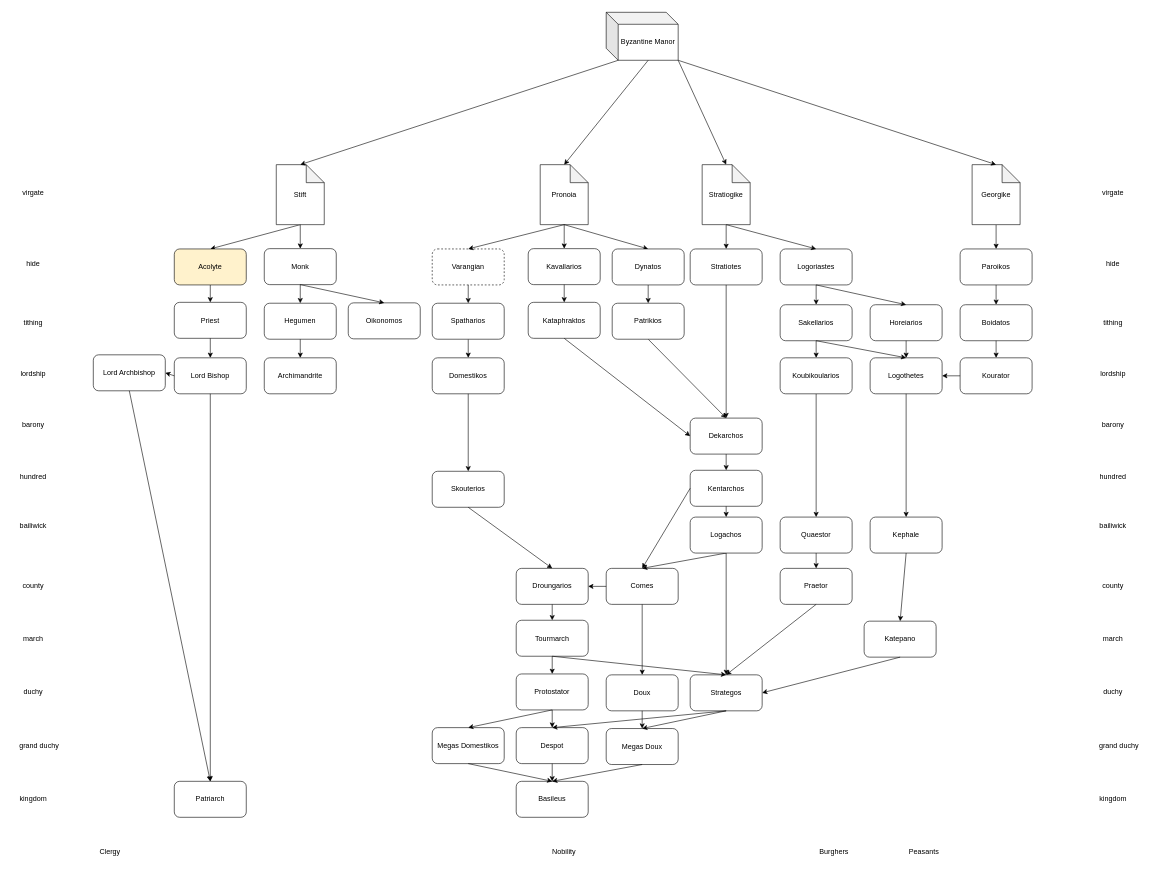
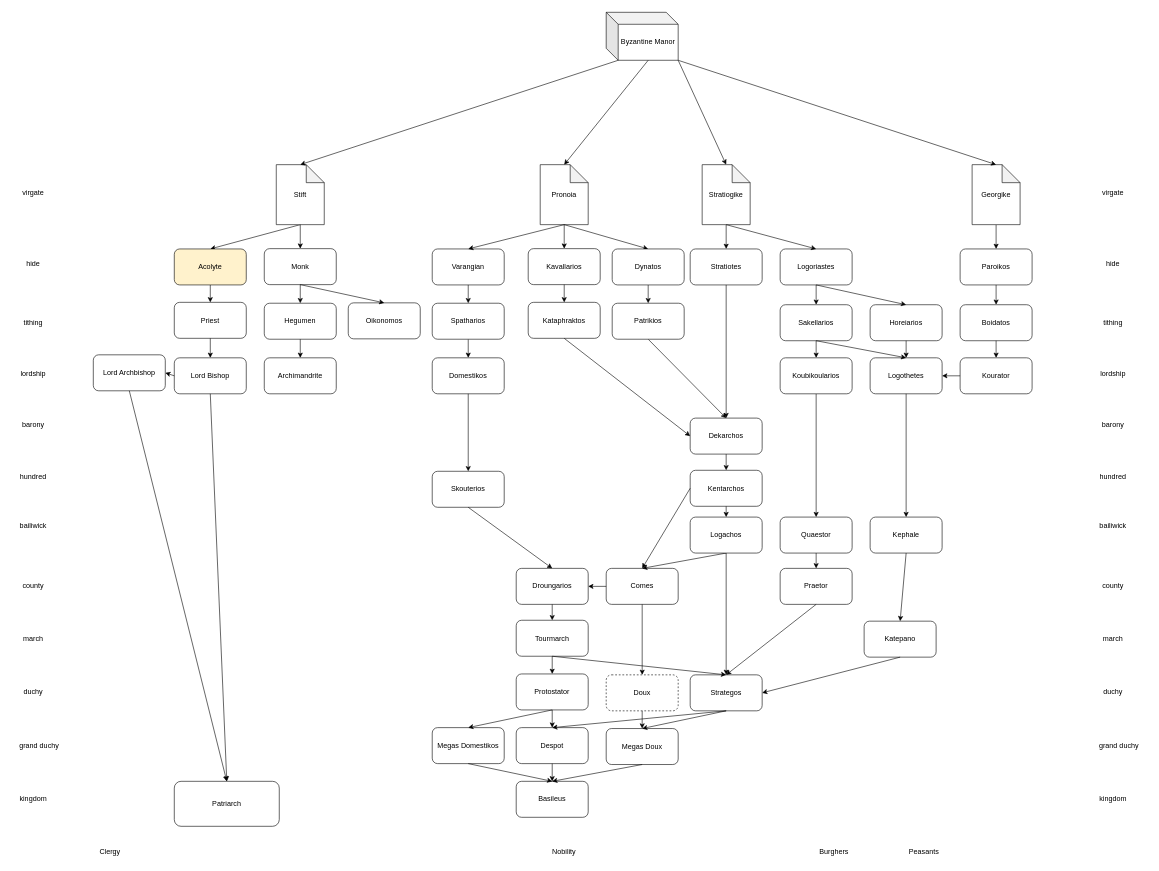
- <mxCell id="7" value="Varangian" style="rounded=1;whiteSpace=wrap;html=1;dashed=1;" vertex="1" parent="1"><mxGeometry x="720" y="414.5" width="120" height="60" as="geometry" /></mxCell>
+ <mxCell id="7" value="Varangian" style="rounded=1;whiteSpace=wrap;html=1;" vertex="1" parent="1"><mxGeometry x="720" y="414.5" width="120" height="60" as="geometry" /></mxCell>
- <mxCell id="99" value="Doux" style="rounded=1;whiteSpace=wrap;html=1;" vertex="1" parent="1"><mxGeometry x="1010" y="1124.5" width="120" height="60" as="geometry" /></mxCell>
+ <mxCell id="99" value="Doux" style="rounded=1;whiteSpace=wrap;html=1;dashed=1;" vertex="1" parent="1"><mxGeometry x="1010" y="1124.5" width="120" height="60" as="geometry" /></mxCell>
- <mxCell id="21" value="Patriarch" style="rounded=1;whiteSpace=wrap;html=1;" vertex="1" parent="1"><mxGeometry x="290" y="1302" width="120" height="60" as="geometry" /></mxCell>
+ <mxCell id="21" value="Patriarch" style="rounded=1;whiteSpace=wrap;html=1;" vertex="1" parent="1"><mxGeometry x="290" y="1302" width="175" height="75" as="geometry" /></mxCell>
